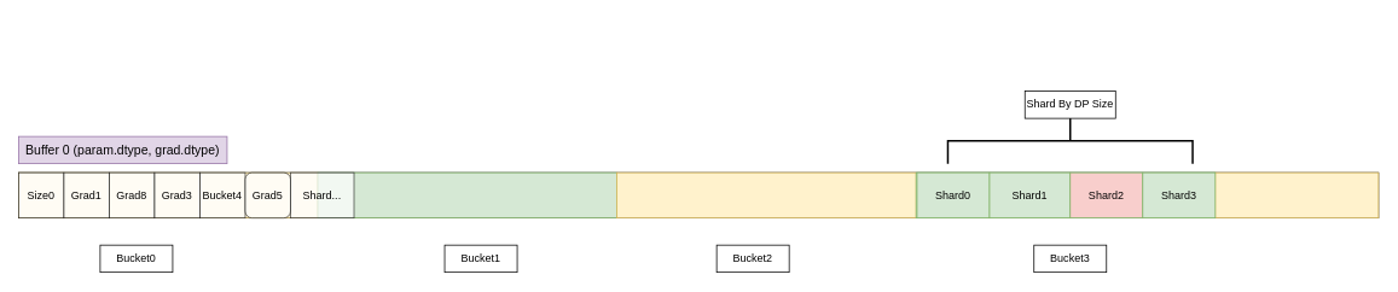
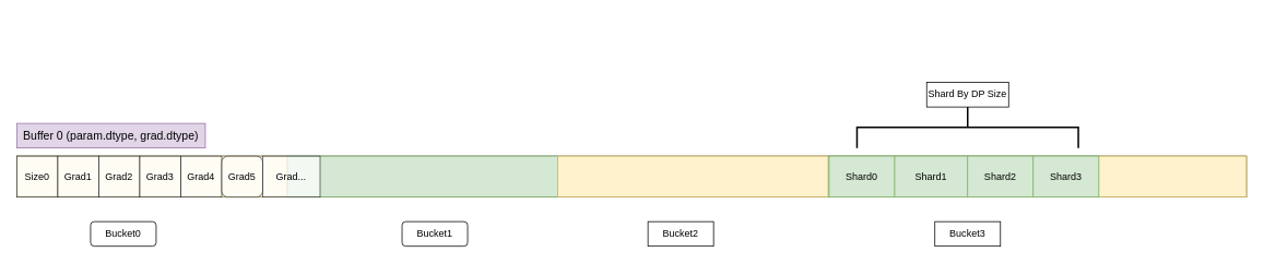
- <mxCell id="11" value="Grad8" style="rounded=0;whiteSpace=wrap;html=1;shadow=0;opacity=70;" vertex="1" parent="1"><mxGeometry x="120" y="190" width="50" height="50" as="geometry" /></mxCell>
+ <mxCell id="11" value="Grad2" style="rounded=0;whiteSpace=wrap;html=1;shadow=0;opacity=70;" vertex="1" parent="1"><mxGeometry x="120" y="190" width="50" height="50" as="geometry" /></mxCell>
- <mxCell id="13" value="Bucket4" style="rounded=0;whiteSpace=wrap;html=1;shadow=0;opacity=70;" vertex="1" parent="1"><mxGeometry x="220" y="190" width="50" height="50" as="geometry" /></mxCell>
+ <mxCell id="13" value="Grad4" style="rounded=0;whiteSpace=wrap;html=1;shadow=0;opacity=70;" vertex="1" parent="1"><mxGeometry x="220" y="190" width="50" height="50" as="geometry" /></mxCell>
- <mxCell id="15" value="Shard..." style="rounded=0;whiteSpace=wrap;html=1;shadow=0;opacity=70;" vertex="1" parent="1"><mxGeometry x="320" y="190" width="70" height="50" as="geometry" /></mxCell>
+ <mxCell id="15" value="Grad..." style="rounded=0;whiteSpace=wrap;html=1;shadow=0;opacity=70;" vertex="1" parent="1"><mxGeometry x="320" y="190" width="70" height="50" as="geometry" /></mxCell>
- <mxCell id="18" value="Shard2" style="rounded=0;whiteSpace=wrap;html=1;fillColor=#f8cecc;strokeColor=#82b366;" vertex="1" parent="1"><mxGeometry x="1180" y="190" width="80" height="50" as="geometry" /></mxCell>
+ <mxCell id="18" value="Shard2" style="rounded=0;whiteSpace=wrap;html=1;fillColor=#d5e8d4;strokeColor=#82b366;" vertex="1" parent="1"><mxGeometry x="1180" y="190" width="80" height="50" as="geometry" /></mxCell>
- <mxCell id="20" value="Bucket0" style="rounded=0;whiteSpace=wrap;html=1;" vertex="1" parent="1"><mxGeometry x="110" y="270" width="80" height="30" as="geometry" /></mxCell>
+ <mxCell id="20" value="Bucket0" style="whiteSpace=wrap;html=1;rounded=1;" vertex="1" parent="1"><mxGeometry x="110" y="270" width="80" height="30" as="geometry" /></mxCell>
- <mxCell id="23" value="Bucket1" style="rounded=0;whiteSpace=wrap;html=1;" vertex="1" parent="1"><mxGeometry x="490" y="270" width="80" height="30" as="geometry" /></mxCell>
+ <mxCell id="23" value="Bucket1" style="whiteSpace=wrap;html=1;rounded=1;" vertex="1" parent="1"><mxGeometry x="490" y="270" width="80" height="30" as="geometry" /></mxCell>
